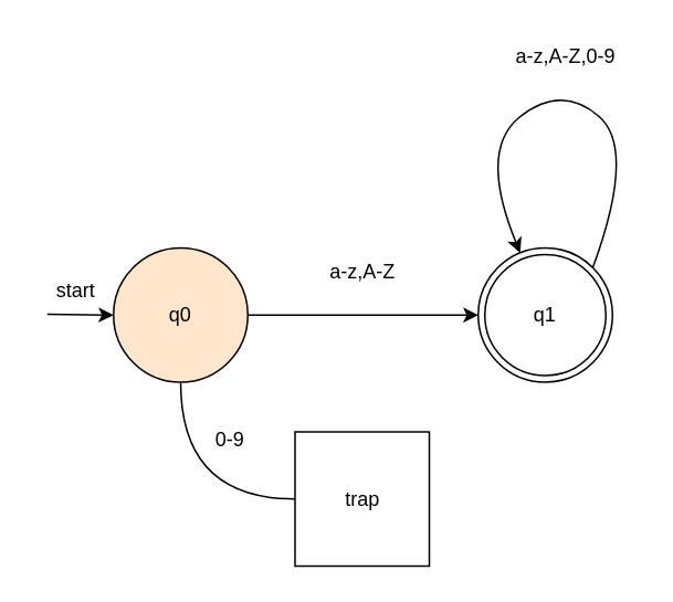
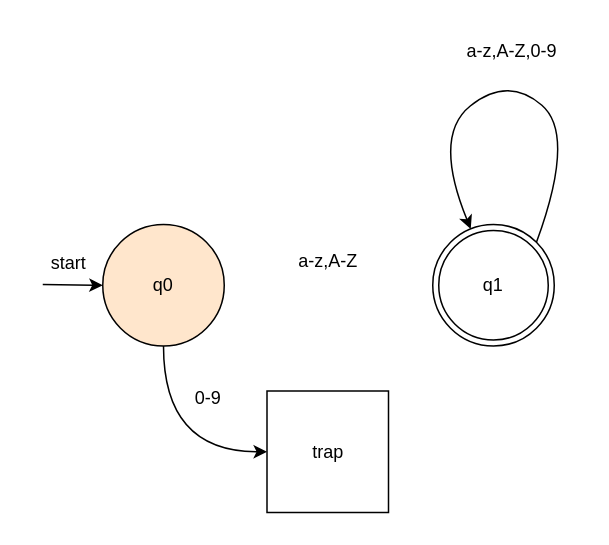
- <mxCell id="7" value="a-z,A-Z" style="text;html=1;align=center;verticalAlign=middle;resizable=0;points=[];autosize=1;strokeColor=none;fillColor=none;" parent="1" vertex="1"><mxGeometry x="188" y="149" width="60" height="30" as="geometry" /></mxCell>
+ <mxCell id="7" value="a-z,A-Z" style="text;html=1;align=center;verticalAlign=middle;resizable=0;points=[];autosize=1;strokeColor=none;fillColor=none;" parent="1" vertex="1"><mxGeometry x="188" y="159" width="60" height="30" as="geometry" /></mxCell>
- <mxCell id="3" value="" style="edgeStyle=orthogonalEdgeStyle;rounded=0;orthogonalLoop=1;jettySize=auto;html=1;entryX=0;entryY=0.5;entryDx=0;entryDy=0;" parent="1" source="5" edge="1" target="8"><mxGeometry relative="1" as="geometry"><mxPoint x="298" y="189" as="targetPoint" /></mxGeometry></mxCell>
- <mxCell id="4" style="edgeStyle=orthogonalEdgeStyle;rounded=0;orthogonalLoop=1;jettySize=auto;html=1;exitX=0.5;exitY=1;exitDx=0;exitDy=0;entryX=0;entryY=0.5;entryDx=0;entryDy=0;curved=1;endArrow=none;" parent="1" source="5" target="11" edge="1"><mxGeometry relative="1" as="geometry" /></mxCell>
+ <mxCell id="4" style="edgeStyle=orthogonalEdgeStyle;rounded=0;orthogonalLoop=1;jettySize=auto;html=1;exitX=0.5;exitY=1;exitDx=0;exitDy=0;entryX=0;entryY=0.5;entryDx=0;entryDy=0;curved=1;" parent="1" source="5" target="11" edge="1"><mxGeometry relative="1" as="geometry" /></mxCell>
